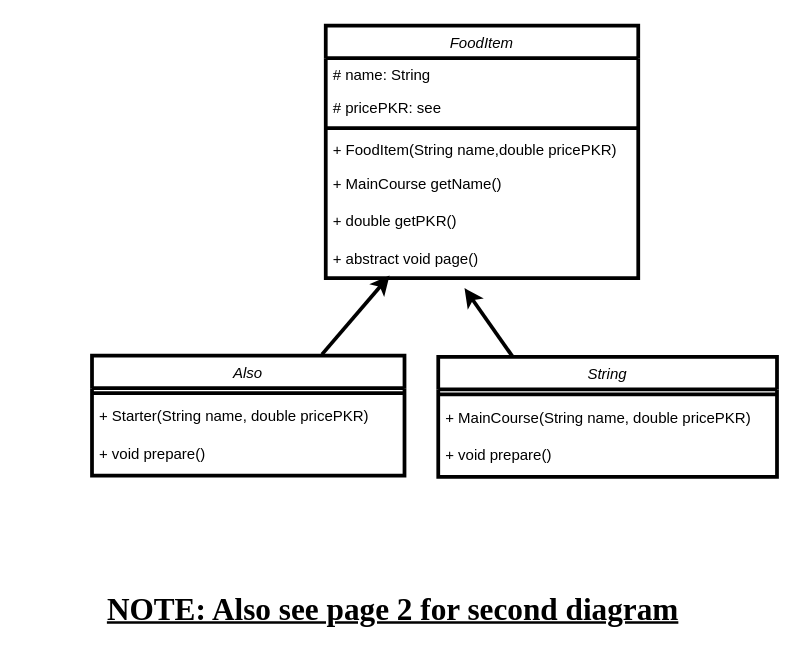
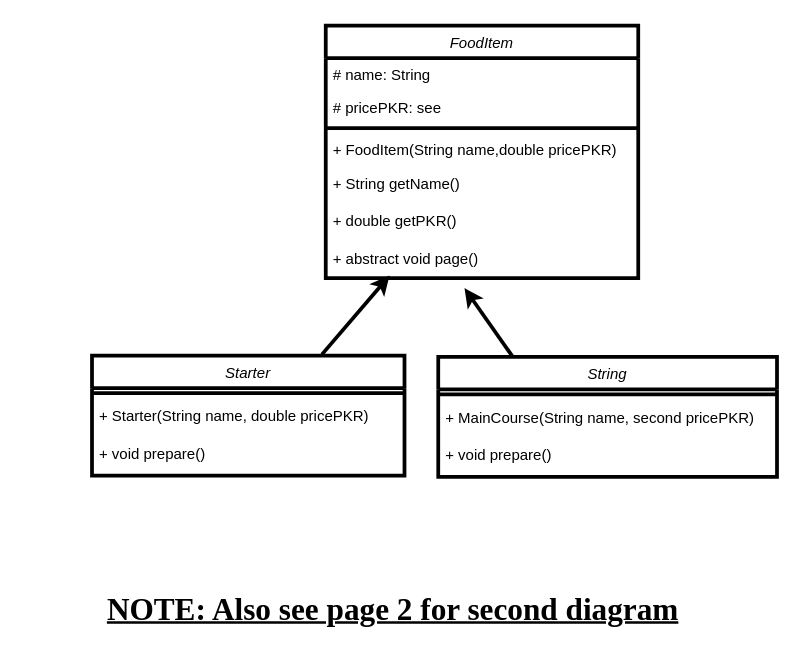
- <mxCell id="7" value="+ MainCourse getName()" style="text;strokeColor=none;fillColor=none;align=left;verticalAlign=middle;spacingLeft=4;spacingRight=4;overflow=hidden;points=[[0,0.5],[1,0.5]];portConstraint=eastwest;rotatable=0;whiteSpace=wrap;html=1;strokeWidth=3;" parent="2" vertex="1"><mxGeometry y="112" width="250" height="30" as="geometry" /></mxCell>
+ <mxCell id="7" value="+ String getName()" style="text;strokeColor=none;fillColor=none;align=left;verticalAlign=middle;spacingLeft=4;spacingRight=4;overflow=hidden;points=[[0,0.5],[1,0.5]];portConstraint=eastwest;rotatable=0;whiteSpace=wrap;html=1;strokeWidth=3;" parent="2" vertex="1"><mxGeometry y="112" width="250" height="30" as="geometry" /></mxCell>
- <mxCell id="10" value="Also" style="swimlane;fontStyle=2;align=center;verticalAlign=top;childLayout=stackLayout;horizontal=1;startSize=26;horizontalStack=0;resizeParent=1;resizeLast=0;collapsible=1;marginBottom=0;rounded=0;shadow=0;strokeWidth=3;" parent="1" vertex="1"><mxGeometry x="73" y="284" width="250" height="96" as="geometry"><mxRectangle x="230" y="140" width="160" height="26" as="alternateBounds" /></mxGeometry></mxCell>
+ <mxCell id="10" value="Starter" style="swimlane;fontStyle=2;align=center;verticalAlign=top;childLayout=stackLayout;horizontal=1;startSize=26;horizontalStack=0;resizeParent=1;resizeLast=0;collapsible=1;marginBottom=0;rounded=0;shadow=0;strokeWidth=3;" parent="1" vertex="1"><mxGeometry x="73" y="284" width="250" height="96" as="geometry"><mxRectangle x="230" y="140" width="160" height="26" as="alternateBounds" /></mxGeometry></mxCell>
- <mxCell id="16" value="+ MainCourse(String name, double pricePKR)" style="text;strokeColor=none;fillColor=none;align=left;verticalAlign=middle;spacingLeft=4;spacingRight=4;overflow=hidden;points=[[0,0.5],[1,0.5]];portConstraint=eastwest;rotatable=0;whiteSpace=wrap;html=1;strokeWidth=3;" parent="14" vertex="1"><mxGeometry y="34" width="271" height="30" as="geometry" /></mxCell>
+ <mxCell id="16" value="+ MainCourse(String name, second pricePKR)" style="text;strokeColor=none;fillColor=none;align=left;verticalAlign=middle;spacingLeft=4;spacingRight=4;overflow=hidden;points=[[0,0.5],[1,0.5]];portConstraint=eastwest;rotatable=0;whiteSpace=wrap;html=1;strokeWidth=3;" parent="14" vertex="1"><mxGeometry y="34" width="271" height="30" as="geometry" /></mxCell>
